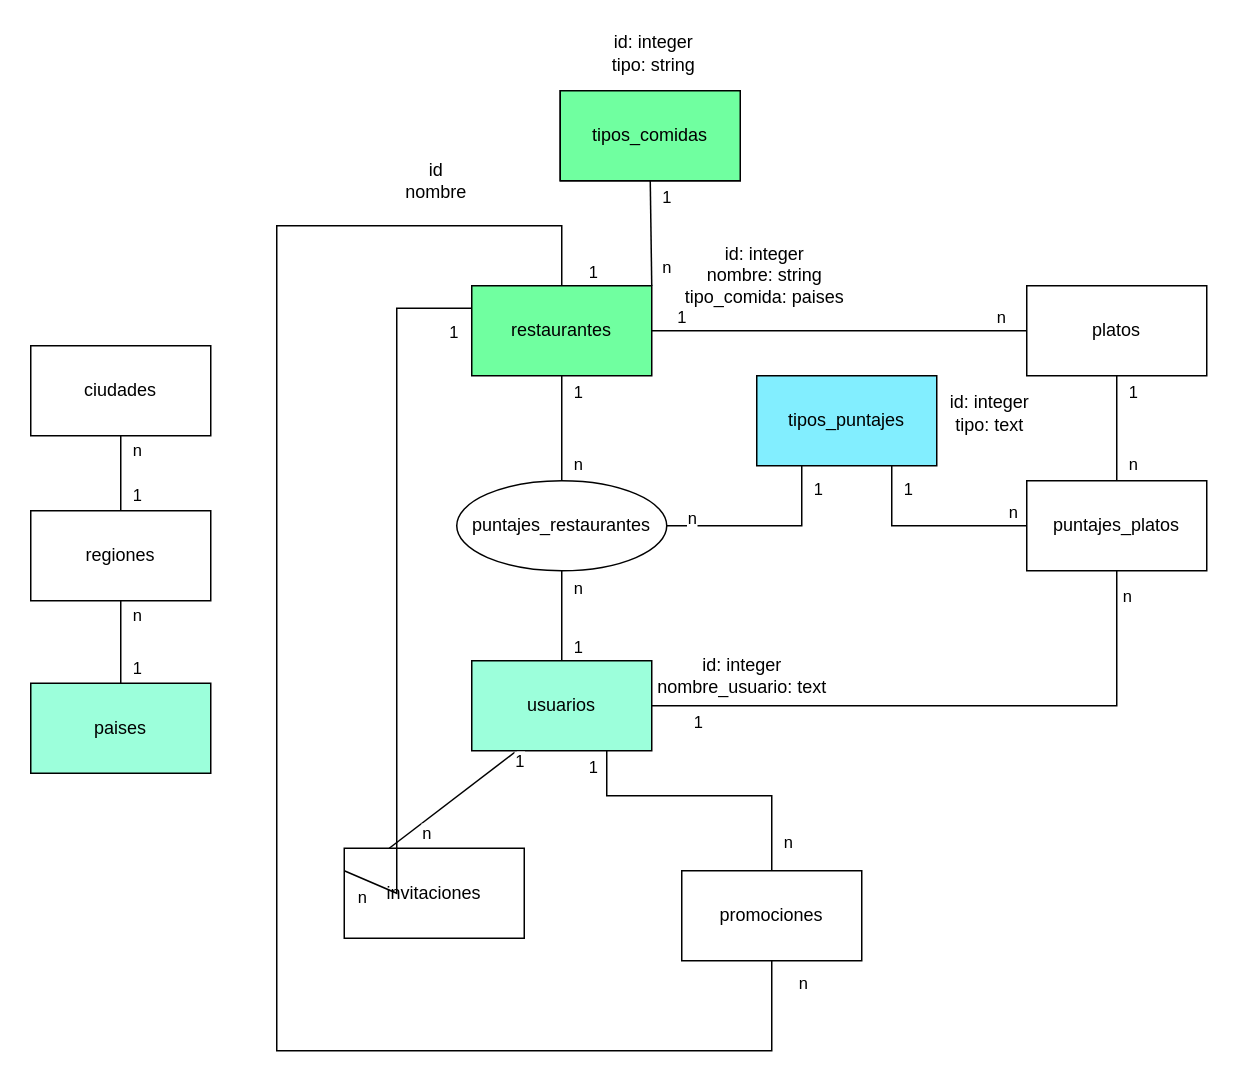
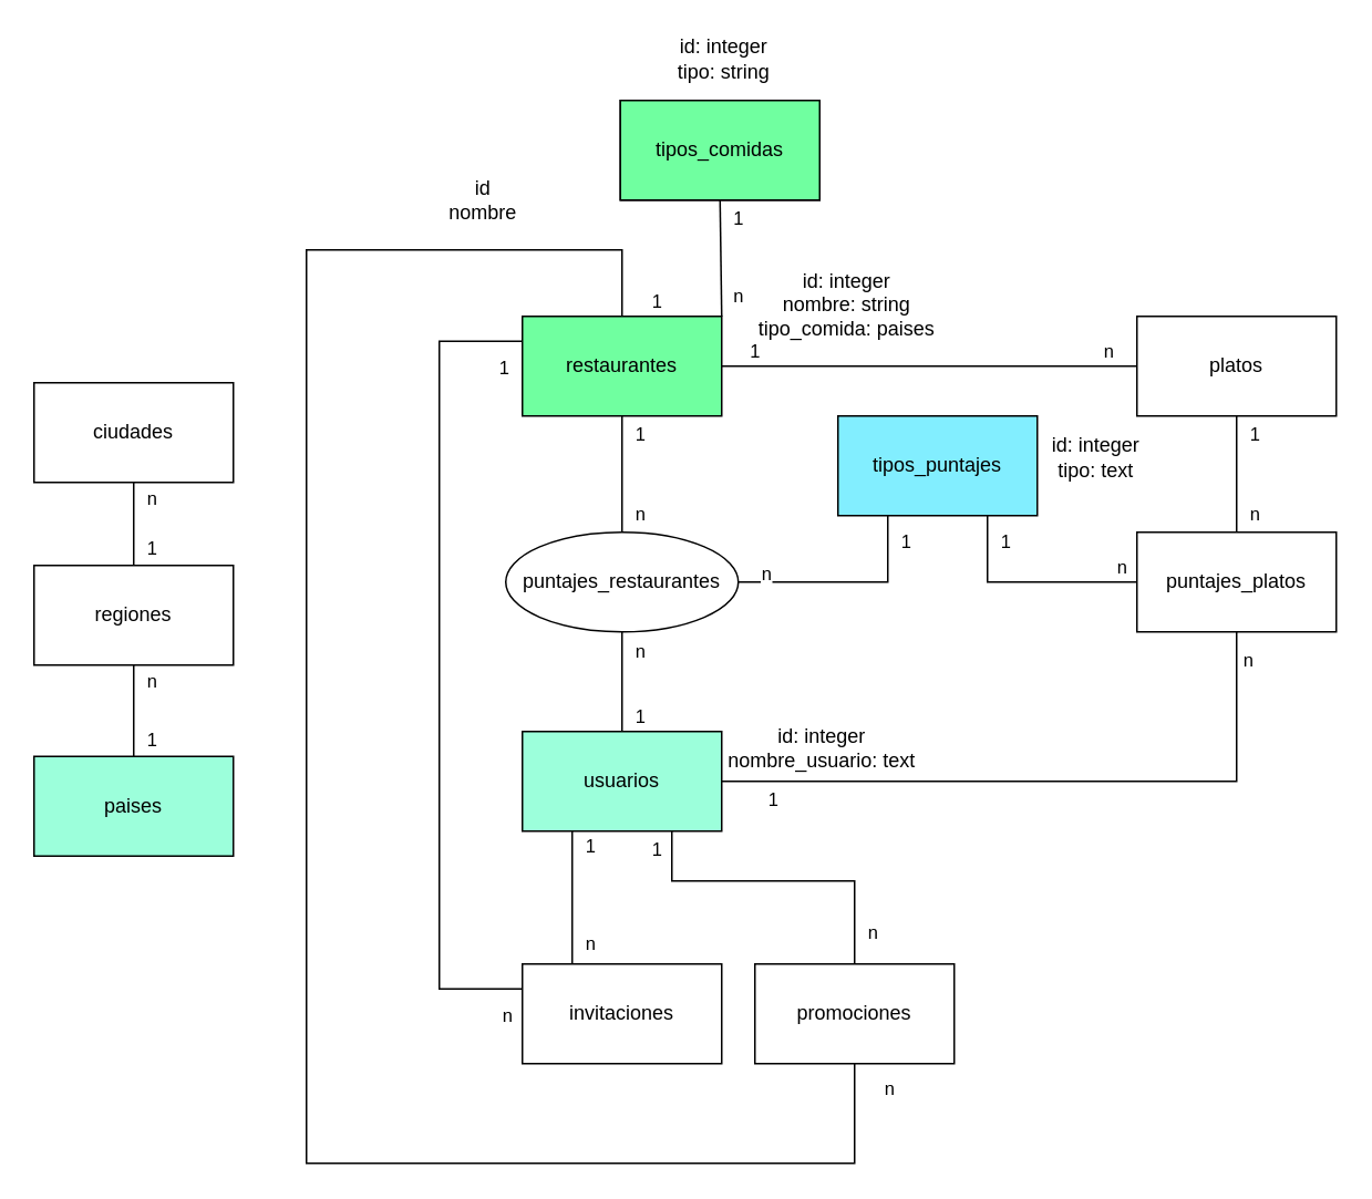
- <mxCell id="29" value="invitaciones" style="whiteSpace=wrap;html=1;" parent="1" vertex="1"><mxGeometry x="229" y="565" width="120" height="60" as="geometry" /></mxCell>
+ <mxCell id="29" value="invitaciones" style="whiteSpace=wrap;html=1;" parent="1" vertex="1"><mxGeometry x="314" y="580" width="120" height="60" as="geometry" /></mxCell>
